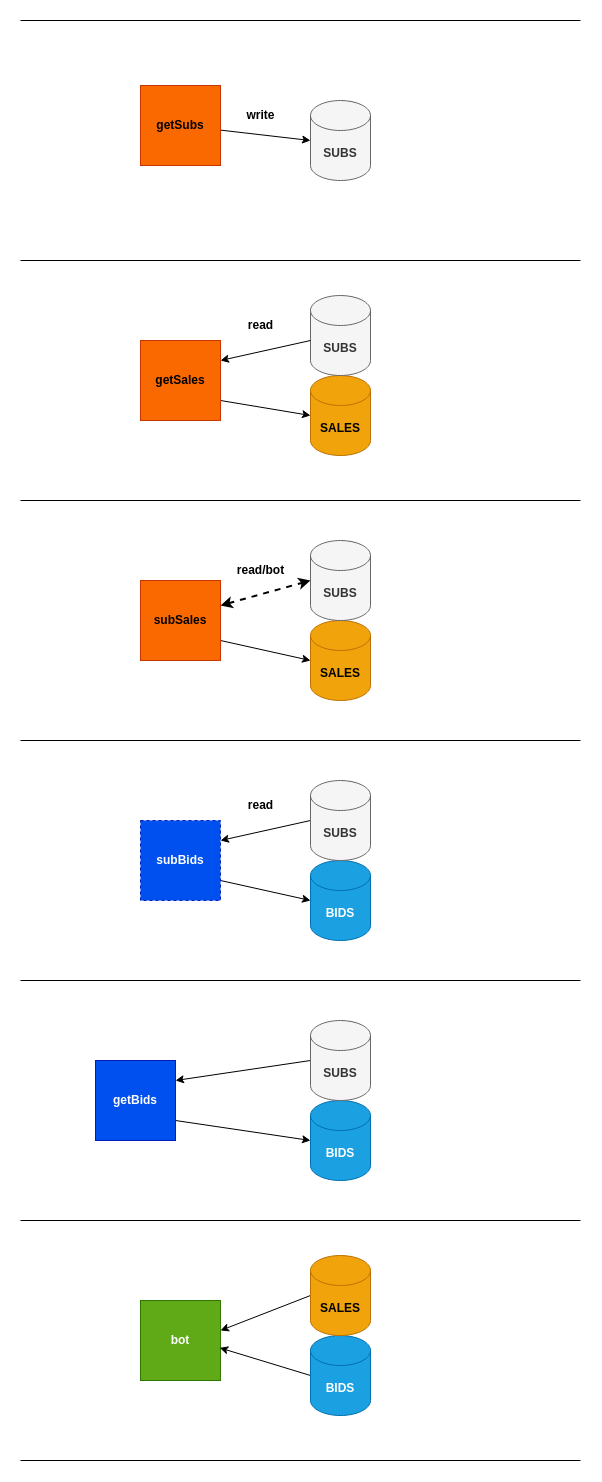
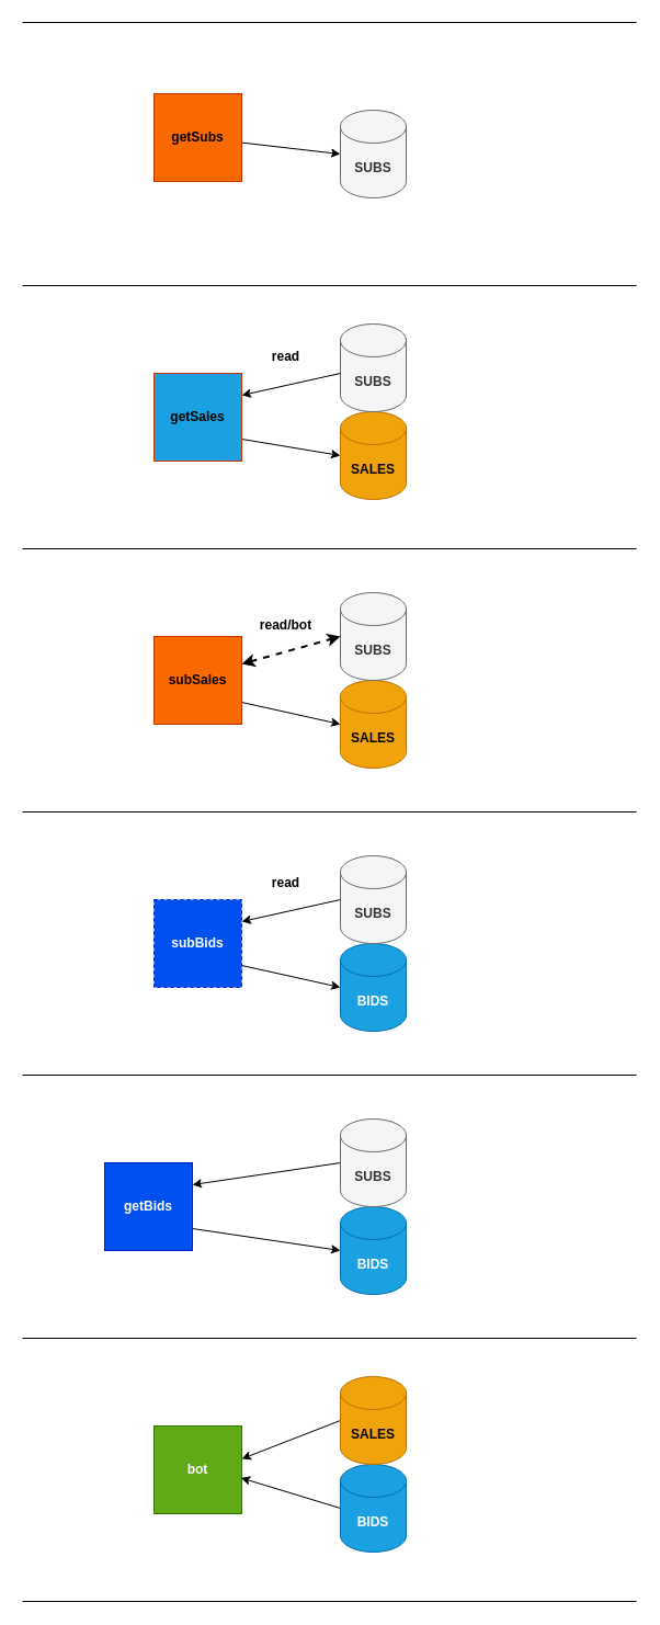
- <mxCell id="36" value="write" style="text;html=1;align=center;verticalAlign=middle;resizable=0;points=[];autosize=1;strokeColor=none;fillColor=none;fontStyle=1" parent="1" vertex="1"><mxGeometry x="235" y="100" width="50" height="30" as="geometry" /></mxCell>
- <mxCell id="7" value="getSales" style="whiteSpace=wrap;html=1;aspect=fixed;fillColor=#fa6800;fontColor=#000000;strokeColor=#C73500;fontStyle=1" parent="1" vertex="1"><mxGeometry x="140" y="340" width="80" height="80" as="geometry" /></mxCell>
+ <mxCell id="7" value="getSales" style="whiteSpace=wrap;html=1;aspect=fixed;fillColor=#1ba1e2;fontColor=#000000;strokeColor=#C73500;fontStyle=1;" parent="1" vertex="1"><mxGeometry x="140" y="340" width="80" height="80" as="geometry" /></mxCell>
